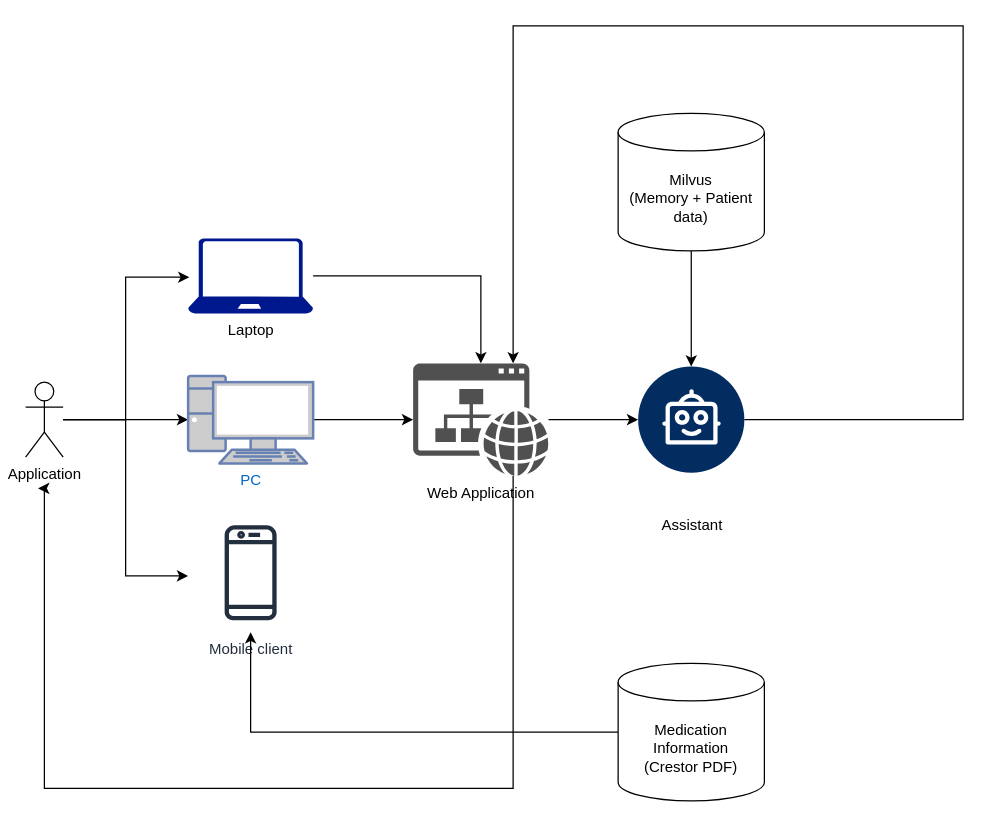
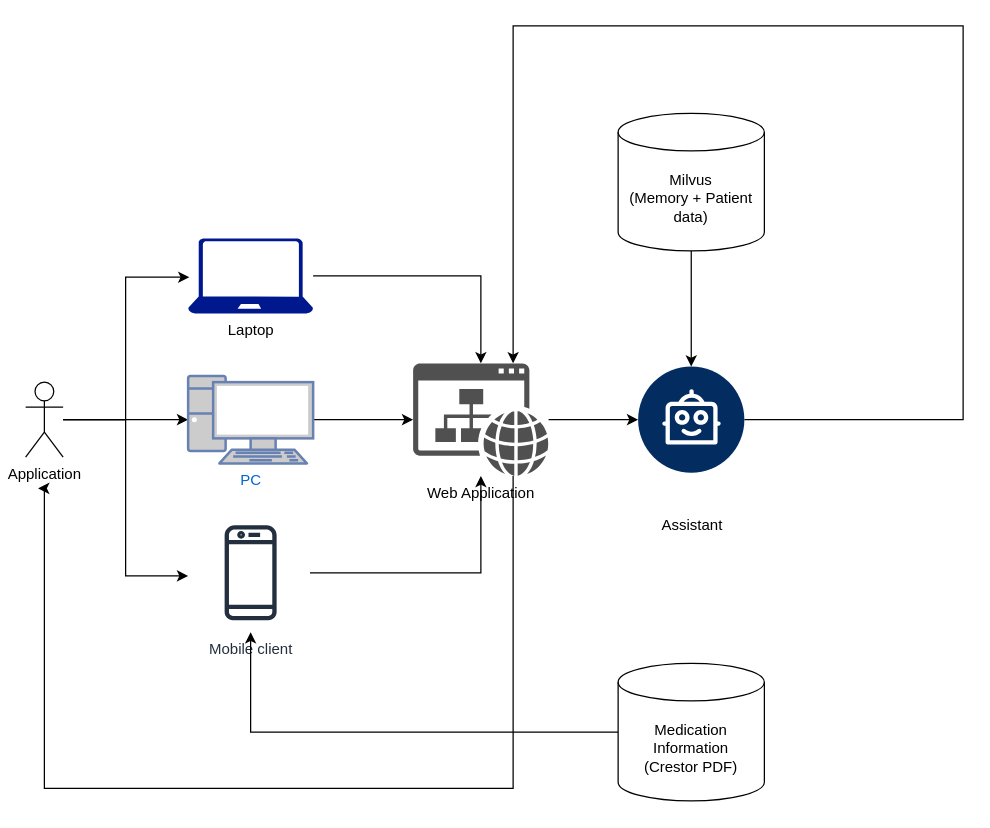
+ <mxCell id="10" style="edgeStyle=orthogonalEdgeStyle;rounded=0;orthogonalLoop=1;jettySize=auto;html=1;" edge="1" parent="1" source="11" target="13"><mxGeometry relative="1" as="geometry" /></mxCell>
